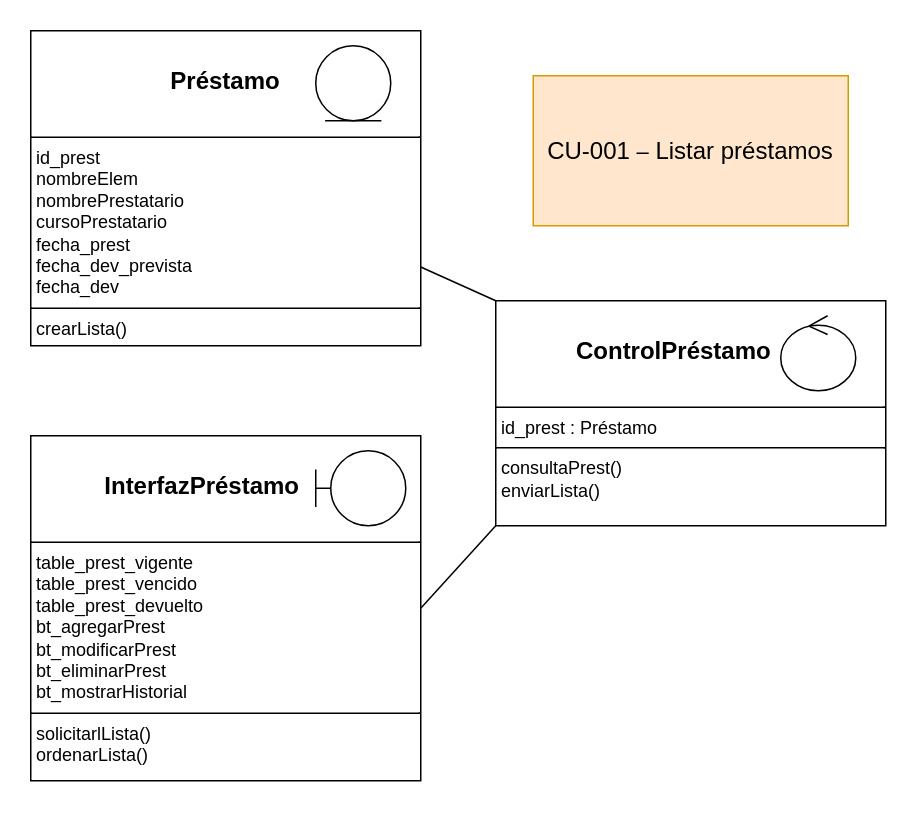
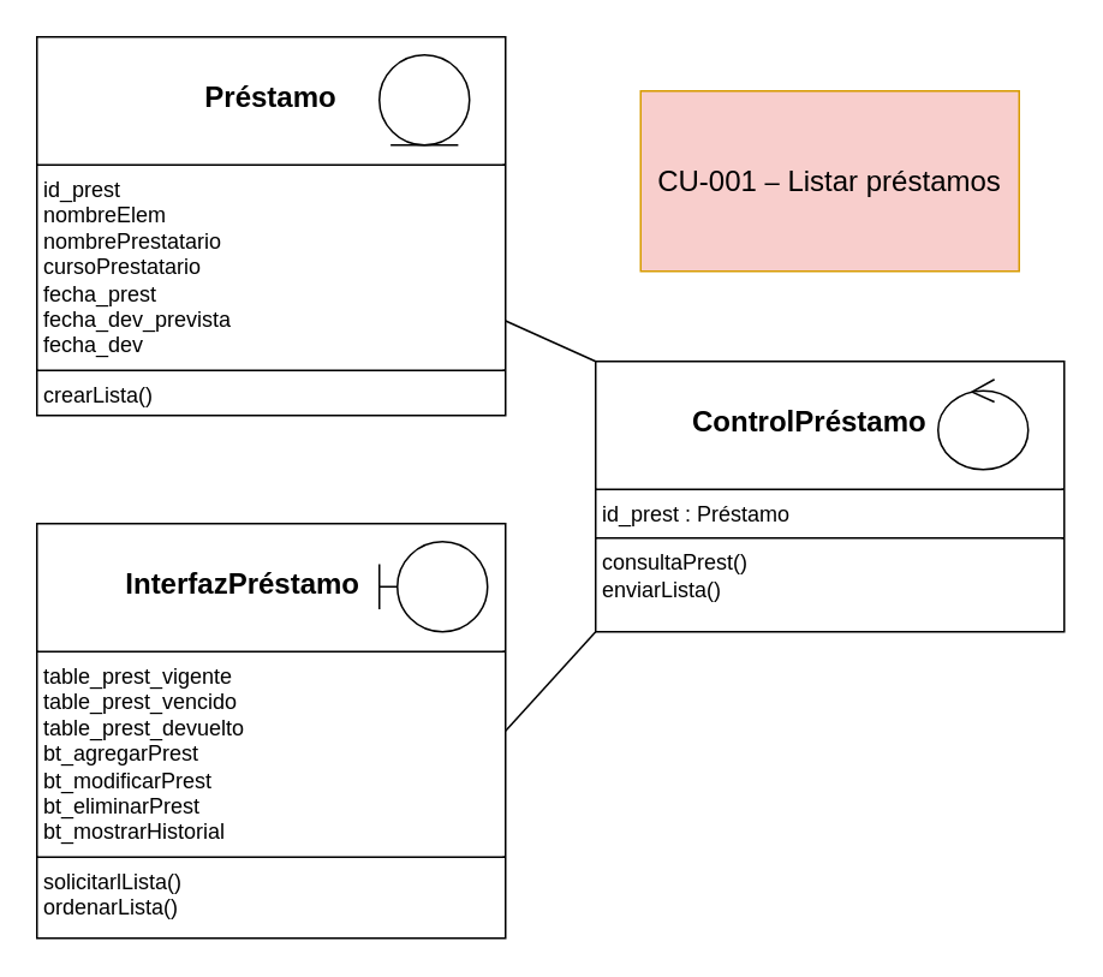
- <mxCell id="2" value="&lt;font style=&quot;font-size: 16px;&quot;&gt;CU-001&amp;nbsp;&lt;span style=&quot;font-size:11.0pt;mso-bidi-font-size:12.0pt;&lt;br/&gt;line-height:150%;font-family:&amp;quot;Calibri&amp;quot;,sans-serif;mso-fareast-font-family:Calibri;&lt;br/&gt;mso-fareast-theme-font:minor-latin;mso-bidi-font-family:Arial;mso-ansi-language:&lt;br/&gt;ES-AR;mso-fareast-language:EN-US;mso-bidi-language:AR-SA&quot;&gt;–&lt;/span&gt;&amp;nbsp;Listar préstamos&lt;/font&gt;" style="rounded=0;whiteSpace=wrap;html=1;fillColor=#ffe6cc;strokeColor=#d79b00;" parent="1" vertex="1"><mxGeometry x="355" y="50" width="210" height="100" as="geometry" /></mxCell>
+ <mxCell id="2" value="&lt;font style=&quot;font-size: 16px;&quot;&gt;CU-001&amp;nbsp;&lt;span style=&quot;font-size:11.0pt;mso-bidi-font-size:12.0pt;&lt;br/&gt;line-height:150%;font-family:&amp;quot;Calibri&amp;quot;,sans-serif;mso-fareast-font-family:Calibri;&lt;br/&gt;mso-fareast-theme-font:minor-latin;mso-bidi-font-family:Arial;mso-ansi-language:&lt;br/&gt;ES-AR;mso-fareast-language:EN-US;mso-bidi-language:AR-SA&quot;&gt;–&lt;/span&gt;&amp;nbsp;Listar préstamos&lt;/font&gt;" style="rounded=0;whiteSpace=wrap;html=1;fillColor=#f8cecc;strokeColor=#d79b00;" parent="1" vertex="1"><mxGeometry x="355" y="50" width="210" height="100" as="geometry" /></mxCell>
